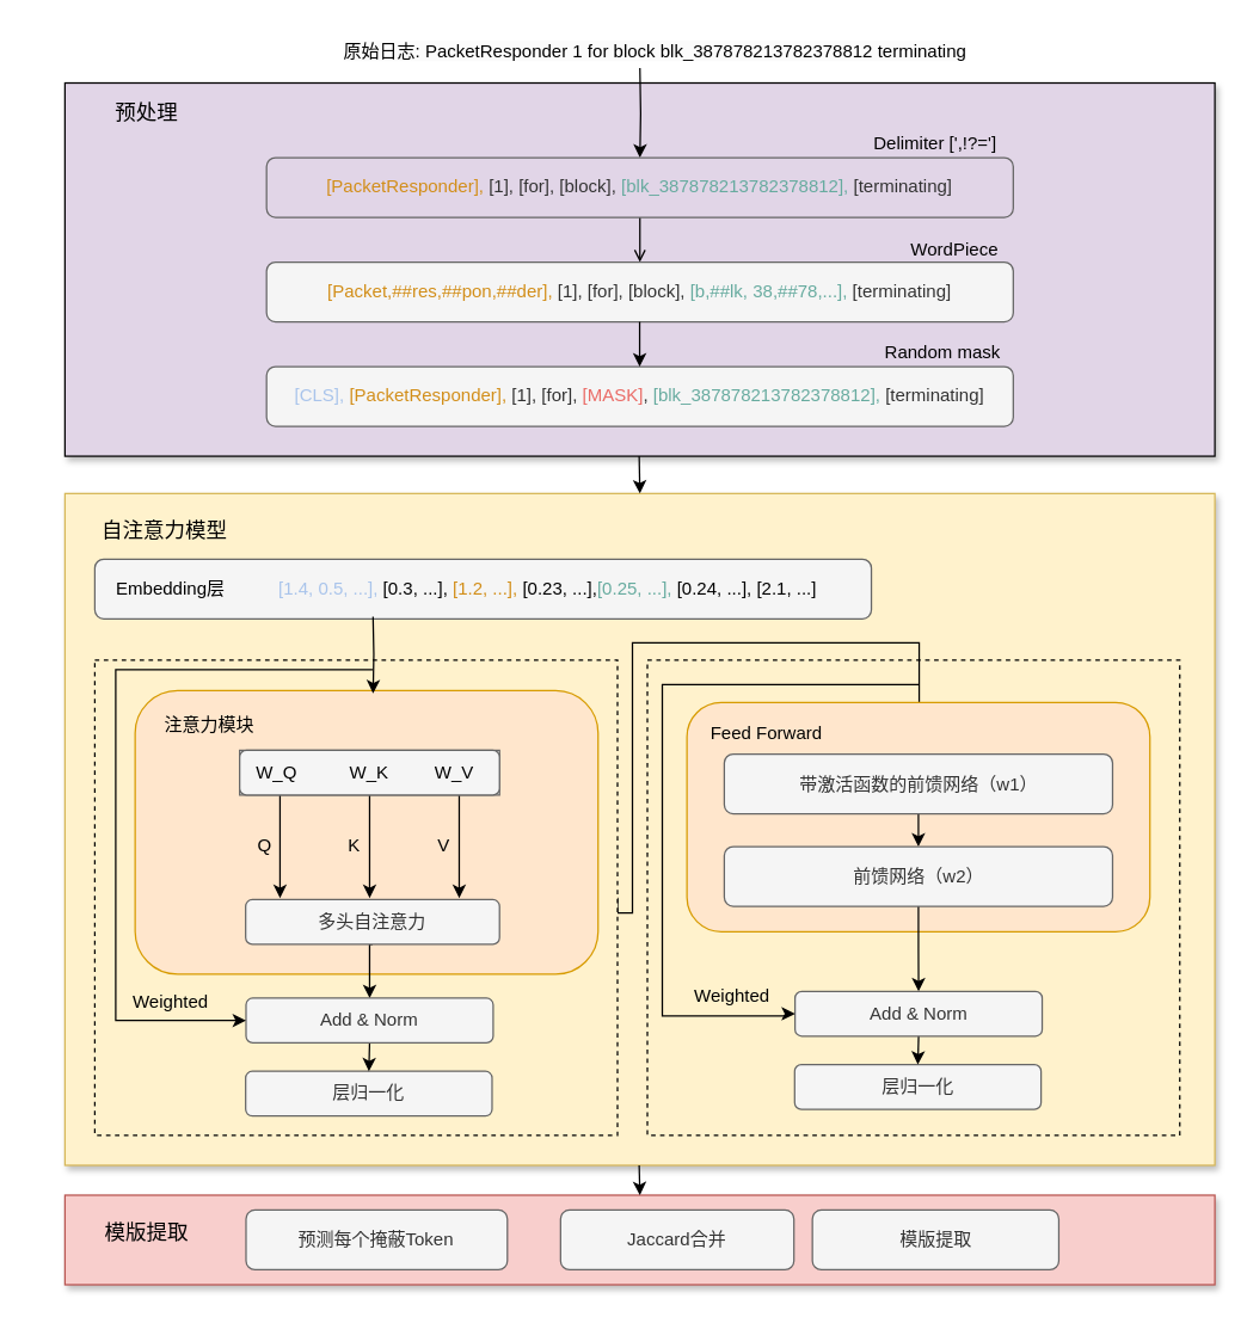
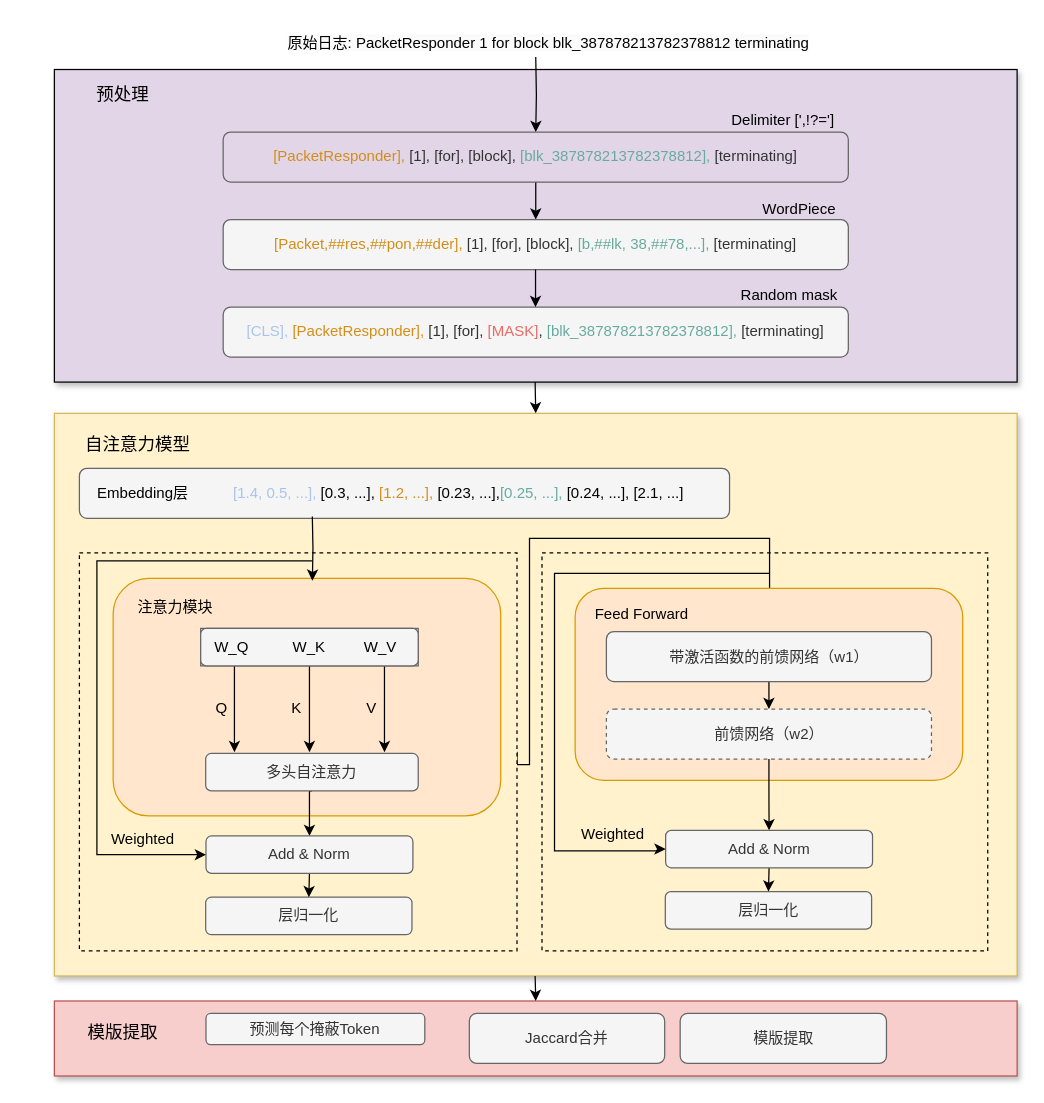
- <mxCell id="9" value="" style="edgeStyle=orthogonalEdgeStyle;rounded=0;orthogonalLoop=1;jettySize=auto;html=1;endArrow=open;" parent="1" source="10" target="14" edge="1"><mxGeometry relative="1" as="geometry" /></mxCell>
+ <mxCell id="9" value="" style="edgeStyle=orthogonalEdgeStyle;rounded=0;orthogonalLoop=1;jettySize=auto;html=1;" parent="1" source="10" target="14" edge="1"><mxGeometry relative="1" as="geometry" /></mxCell>
- <mxCell id="45" value="前馈网络（w2）" style="rounded=1;whiteSpace=wrap;html=1;fillColor=#f5f5f5;strokeColor=#666666;fontColor=#333333;" parent="1" vertex="1"><mxGeometry x="484.5" y="566.5" width="260" height="40" as="geometry" /></mxCell>
+ <mxCell id="45" value="前馈网络（w2）" style="rounded=1;whiteSpace=wrap;html=1;fillColor=#f5f5f5;strokeColor=#666666;fontColor=#333333;dashed=1;" parent="1" vertex="1"><mxGeometry x="484.5" y="566.5" width="260" height="40" as="geometry" /></mxCell>
- <mxCell id="56" value="预测每个掩蔽Token" style="rounded=1;whiteSpace=wrap;html=1;fillColor=#f5f5f5;strokeColor=#666666;fontColor=#333333;" parent="1" vertex="1"><mxGeometry x="164.25" y="810" width="175" height="40" as="geometry" /></mxCell>
+ <mxCell id="56" value="预测每个掩蔽Token" style="rounded=1;whiteSpace=wrap;html=1;fillColor=#f5f5f5;strokeColor=#666666;fontColor=#333333;" parent="1" vertex="1"><mxGeometry x="164.25" y="810" width="175" height="25" as="geometry" /></mxCell>
